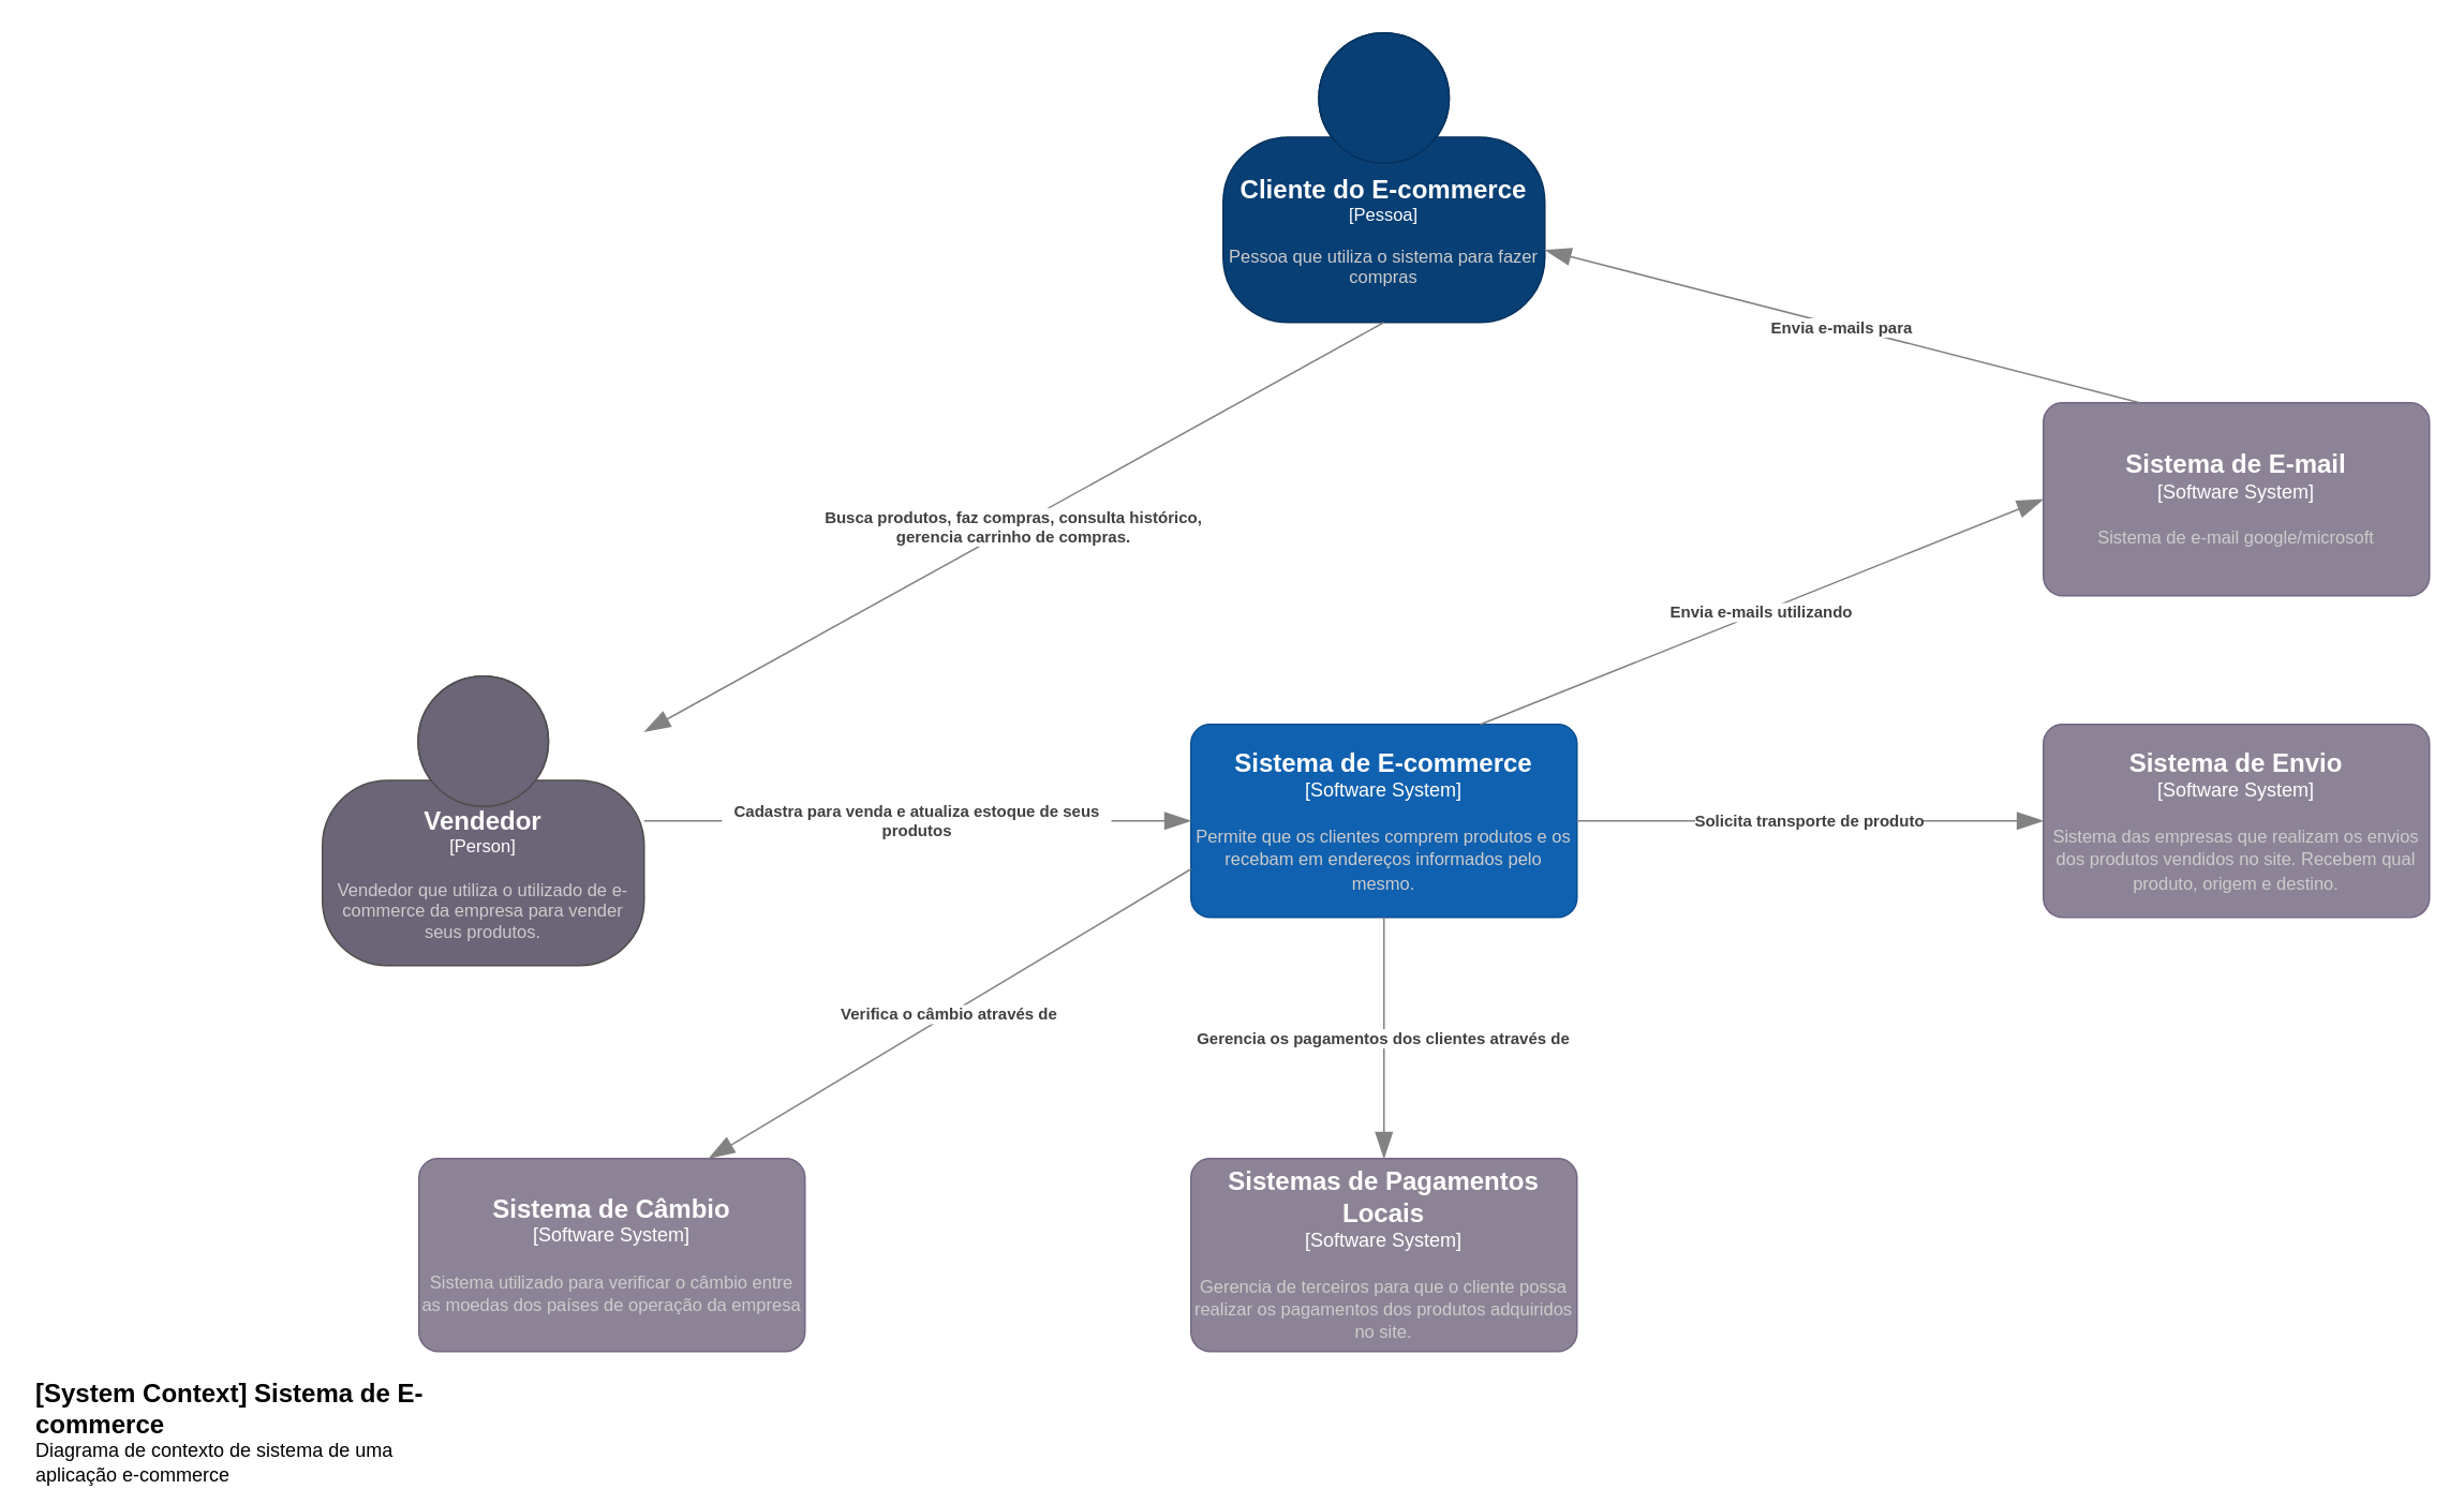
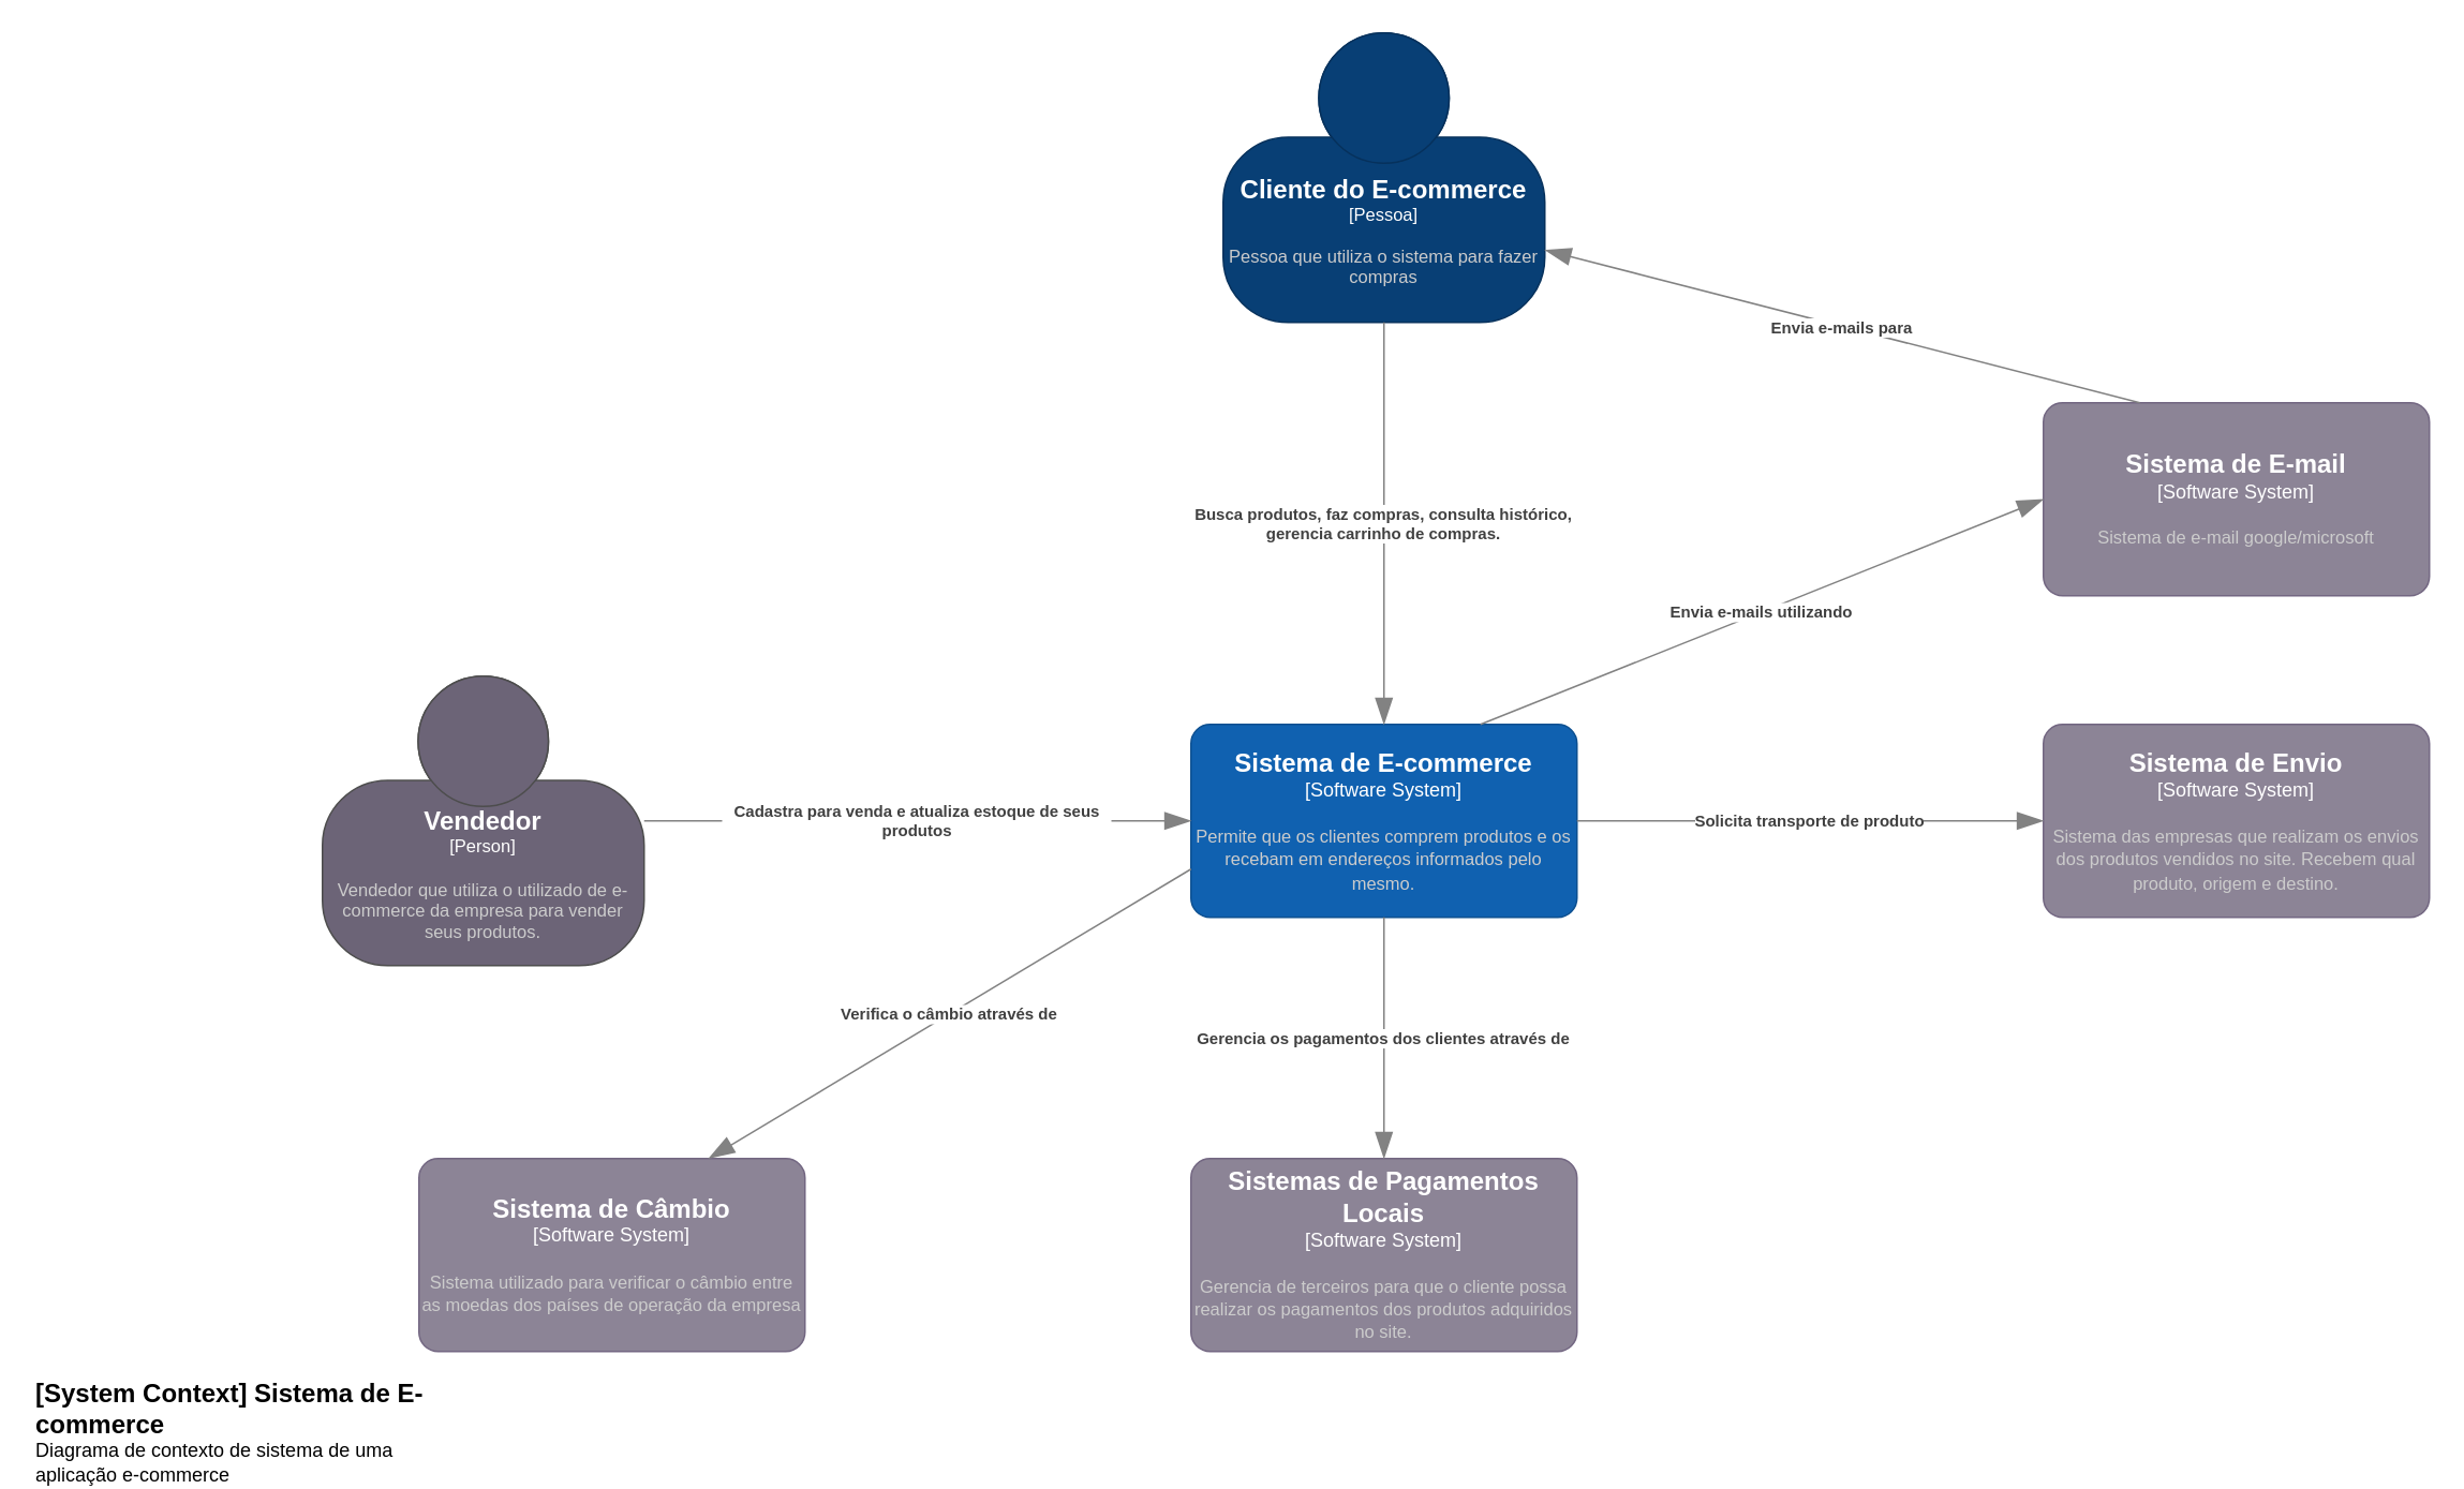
- <mxCell id="10" value="&lt;div style=&quot;text-align: left&quot;&gt;&lt;div style=&quot;text-align: center&quot;&gt;&lt;b&gt;Busca produtos, faz compras, consulta histórico, gerencia carrinho de compras.&lt;/b&gt;&lt;/div&gt;" style="endArrow=blockThin;html=1;fontSize=10;fontColor=#404040;strokeWidth=1;endFill=1;strokeColor=#828282;elbow=vertical;metaEdit=1;endSize=14;startSize=14;jumpStyle=arc;jumpSize=16;rounded=0;exitX=0.5;exitY=1;exitDx=0;exitDy=0;exitPerimeter=0;whiteSpace=wrap;" edge="1" parent="1" source="2" target="8"><mxGeometry width="240" relative="1" as="geometry"><mxPoint x="820" y="385" as="sourcePoint" /><mxPoint x="540" y="240" as="targetPoint" /></mxGeometry></mxCell>
+ <mxCell id="10" value="&lt;div style=&quot;text-align: left&quot;&gt;&lt;div style=&quot;text-align: center&quot;&gt;&lt;b&gt;Busca produtos, faz compras, consulta histórico, gerencia carrinho de compras.&lt;/b&gt;&lt;/div&gt;" style="endArrow=blockThin;html=1;fontSize=10;fontColor=#404040;strokeWidth=1;endFill=1;strokeColor=#828282;elbow=vertical;metaEdit=1;endSize=14;startSize=14;jumpStyle=arc;jumpSize=16;rounded=0;entryX=0.5;entryY=0;entryDx=0;entryDy=0;entryPerimeter=0;exitX=0.5;exitY=1;exitDx=0;exitDy=0;exitPerimeter=0;whiteSpace=wrap" edge="1" parent="1" source="2" target="3"><mxGeometry width="240" relative="1" as="geometry"><mxPoint x="820" y="385" as="sourcePoint" /><mxPoint x="540" y="240" as="targetPoint" /></mxGeometry></mxCell>
